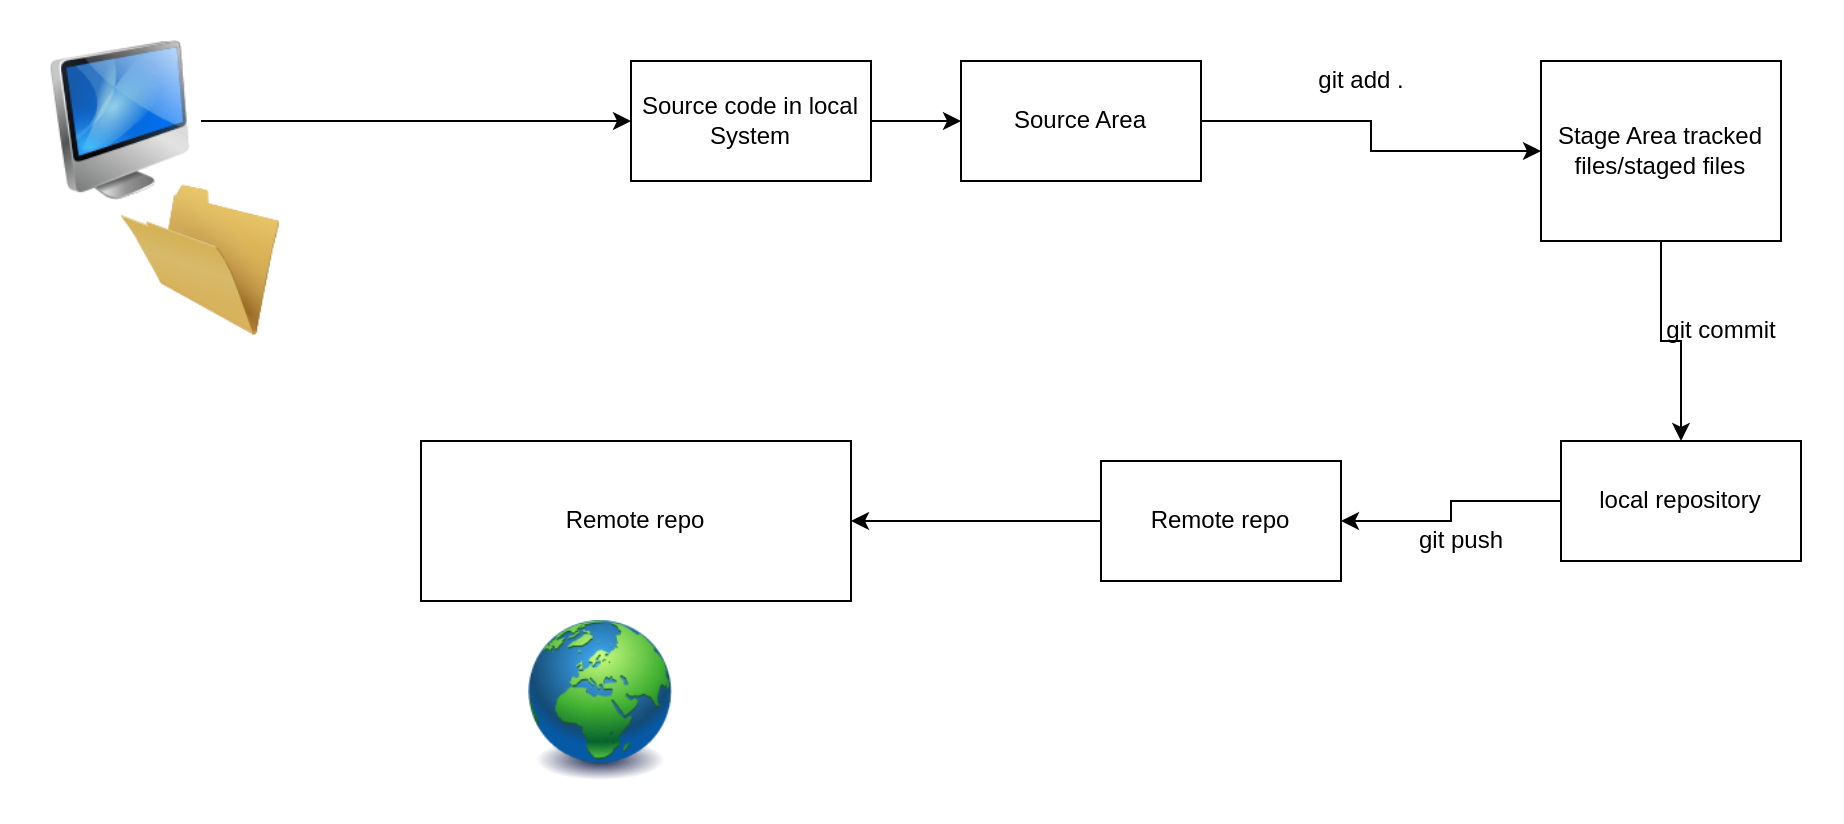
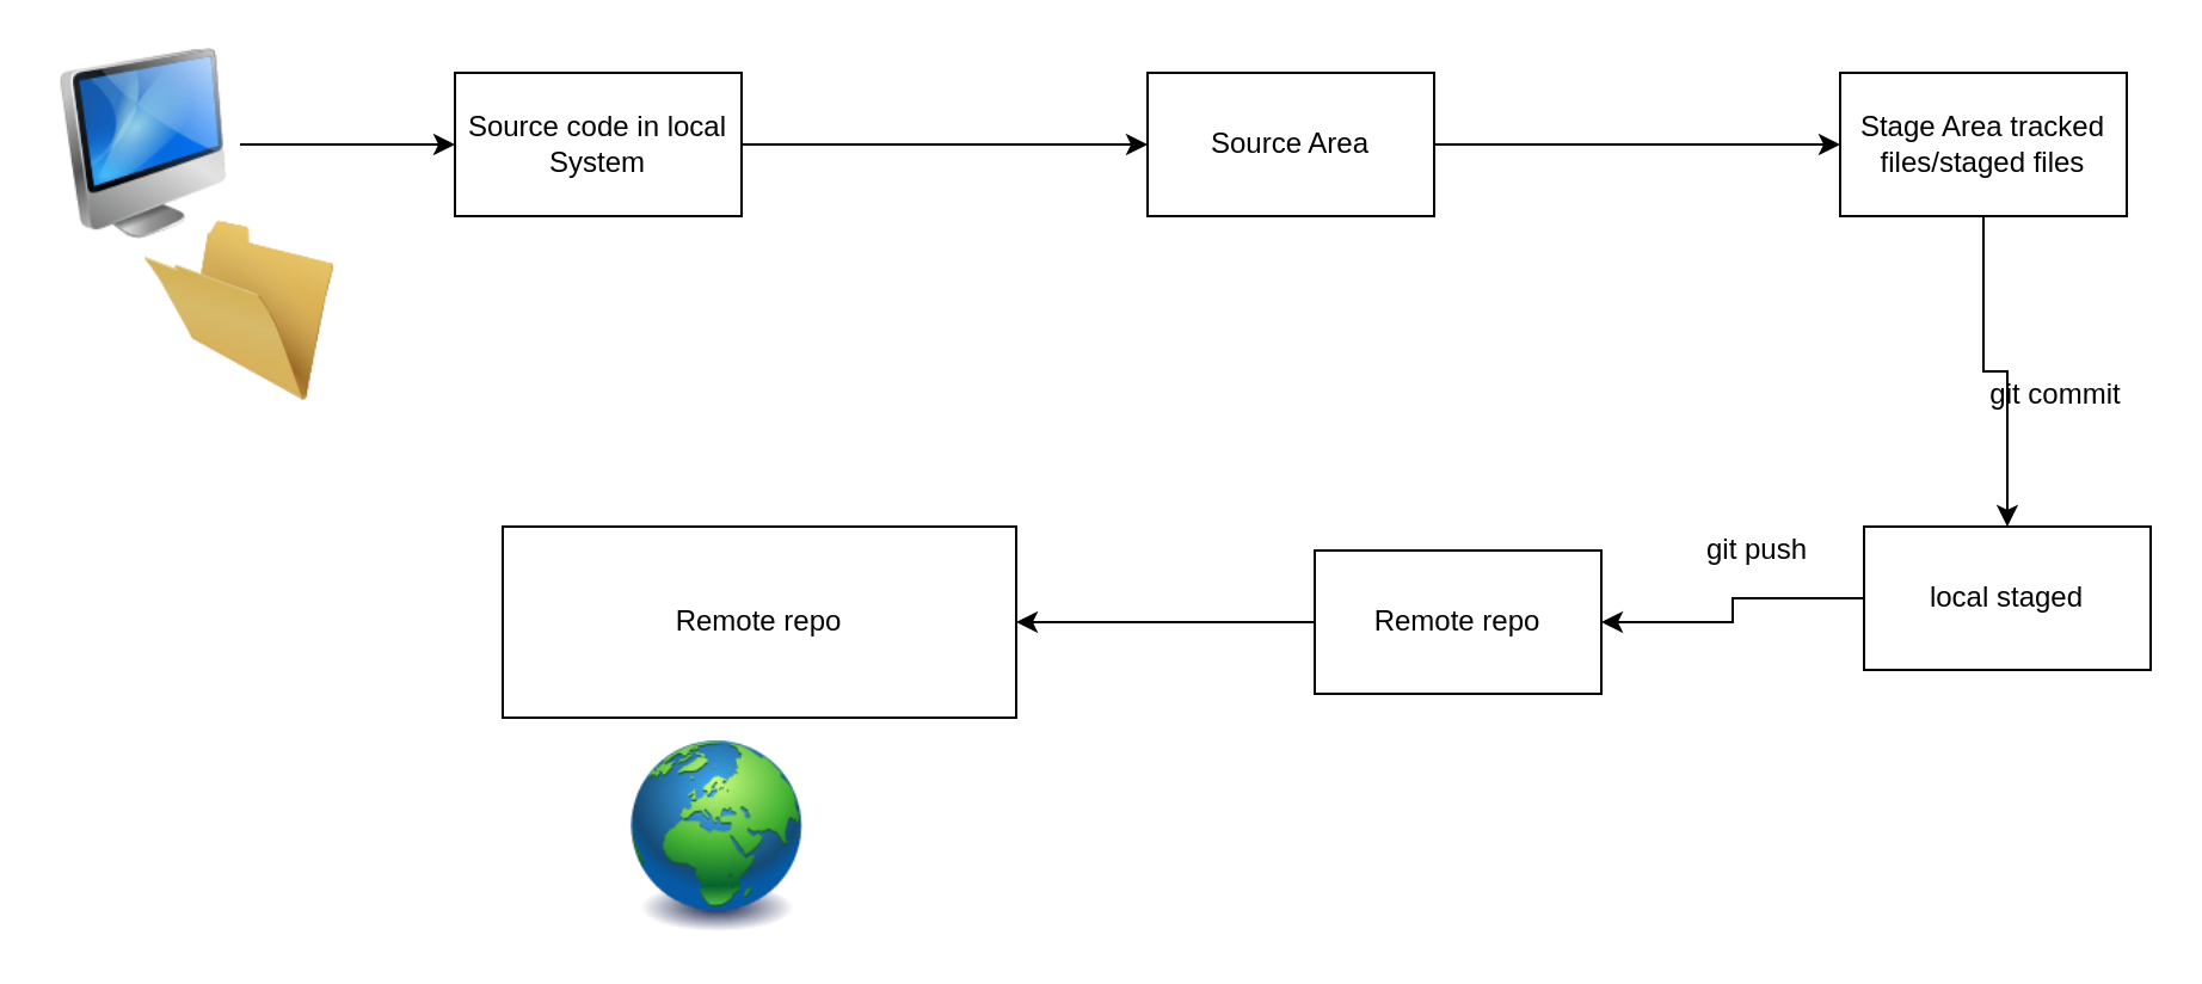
- <mxCell id="16" value="git add ." style="text;html=1;align=center;verticalAlign=middle;resizable=0;points=[];autosize=1;strokeColor=none;fillColor=none;" vertex="1" parent="1"><mxGeometry x="645" y="25" width="70" height="30" as="geometry" /></mxCell>
- <mxCell id="12" value="Source code in local System" style="rounded=0;whiteSpace=wrap;html=1;" vertex="1" parent="1"><mxGeometry x="315" y="30" width="120" height="60" as="geometry" /></mxCell>
+ <mxCell id="12" value="Source code in local System" style="rounded=0;whiteSpace=wrap;html=1;" vertex="1" parent="1"><mxGeometry x="190" y="30" width="120" height="60" as="geometry" /></mxCell>
- <mxCell id="8" value="Stage Area tracked files/staged files" style="rounded=0;whiteSpace=wrap;html=1;" vertex="1" parent="1"><mxGeometry x="770" y="30" width="120" height="90" as="geometry" /></mxCell>
+ <mxCell id="8" value="Stage Area tracked files/staged files" style="rounded=0;whiteSpace=wrap;html=1;" vertex="1" parent="1"><mxGeometry x="770" y="30" width="120" height="60" as="geometry" /></mxCell>
- <mxCell id="6" value="local repository" style="rounded=0;whiteSpace=wrap;html=1;" vertex="1" parent="1"><mxGeometry x="780" y="220" width="120" height="60" as="geometry" /></mxCell>
+ <mxCell id="6" value="local staged" style="rounded=0;whiteSpace=wrap;html=1;" vertex="1" parent="1"><mxGeometry x="780" y="220" width="120" height="60" as="geometry" /></mxCell>
- <mxCell id="18" value="git push" style="text;html=1;align=center;verticalAlign=middle;resizable=0;points=[];autosize=1;strokeColor=none;fillColor=none;" vertex="1" parent="1"><mxGeometry x="695" y="255" width="70" height="30" as="geometry" /></mxCell>
+ <mxCell id="18" value="git push" style="text;html=1;align=center;verticalAlign=middle;resizable=0;points=[];autosize=1;strokeColor=none;fillColor=none;" vertex="1" parent="1"><mxGeometry x="700" y="215" width="70" height="30" as="geometry" /></mxCell>
